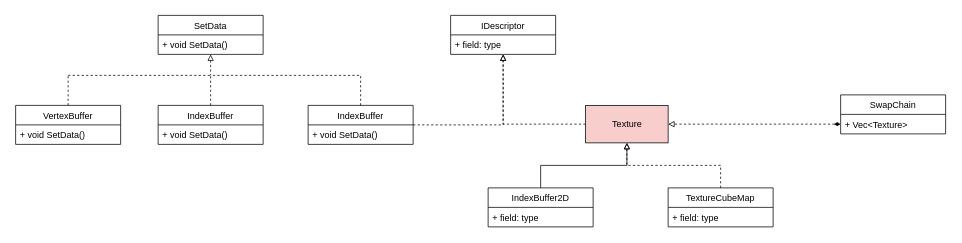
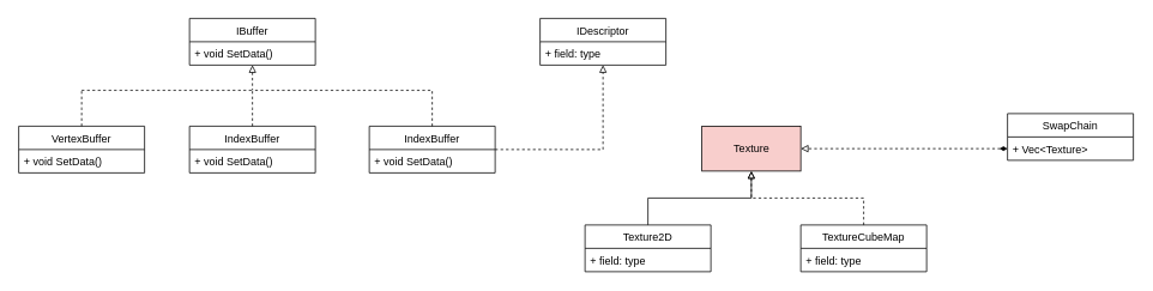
- <mxCell id="3" value="SetData" style="swimlane;fontStyle=0;childLayout=stackLayout;horizontal=1;startSize=26;fillColor=none;horizontalStack=0;resizeParent=1;resizeParentMax=0;resizeLast=0;collapsible=1;marginBottom=0;" parent="1" vertex="1"><mxGeometry x="210" y="20" width="140" height="52" as="geometry" /></mxCell>
+ <mxCell id="3" value="IBuffer" style="swimlane;fontStyle=0;childLayout=stackLayout;horizontal=1;startSize=26;fillColor=none;horizontalStack=0;resizeParent=1;resizeParentMax=0;resizeLast=0;collapsible=1;marginBottom=0;" parent="1" vertex="1"><mxGeometry x="210" y="20" width="140" height="52" as="geometry" /></mxCell>
- <mxCell id="16" style="edgeStyle=orthogonalEdgeStyle;rounded=0;orthogonalLoop=1;jettySize=auto;html=1;dashed=1;startArrow=none;startFill=0;endArrow=block;endFill=0;" edge="1" parent="1" source="17" target="24"><mxGeometry relative="1" as="geometry"><Array as="points"><mxPoint x="670" y="165" /></Array></mxGeometry></mxCell>
- <mxCell id="19" value="IndexBuffer2D" style="swimlane;fontStyle=0;childLayout=stackLayout;horizontal=1;startSize=26;fillColor=none;horizontalStack=0;resizeParent=1;resizeParentMax=0;resizeLast=0;collapsible=1;marginBottom=0;" vertex="1" parent="1"><mxGeometry x="650" y="250" width="140" height="52" as="geometry" /></mxCell>
+ <mxCell id="19" value="Texture2D" style="swimlane;fontStyle=0;childLayout=stackLayout;horizontal=1;startSize=26;fillColor=none;horizontalStack=0;resizeParent=1;resizeParentMax=0;resizeLast=0;collapsible=1;marginBottom=0;" vertex="1" parent="1"><mxGeometry x="650" y="250" width="140" height="52" as="geometry" /></mxCell>
